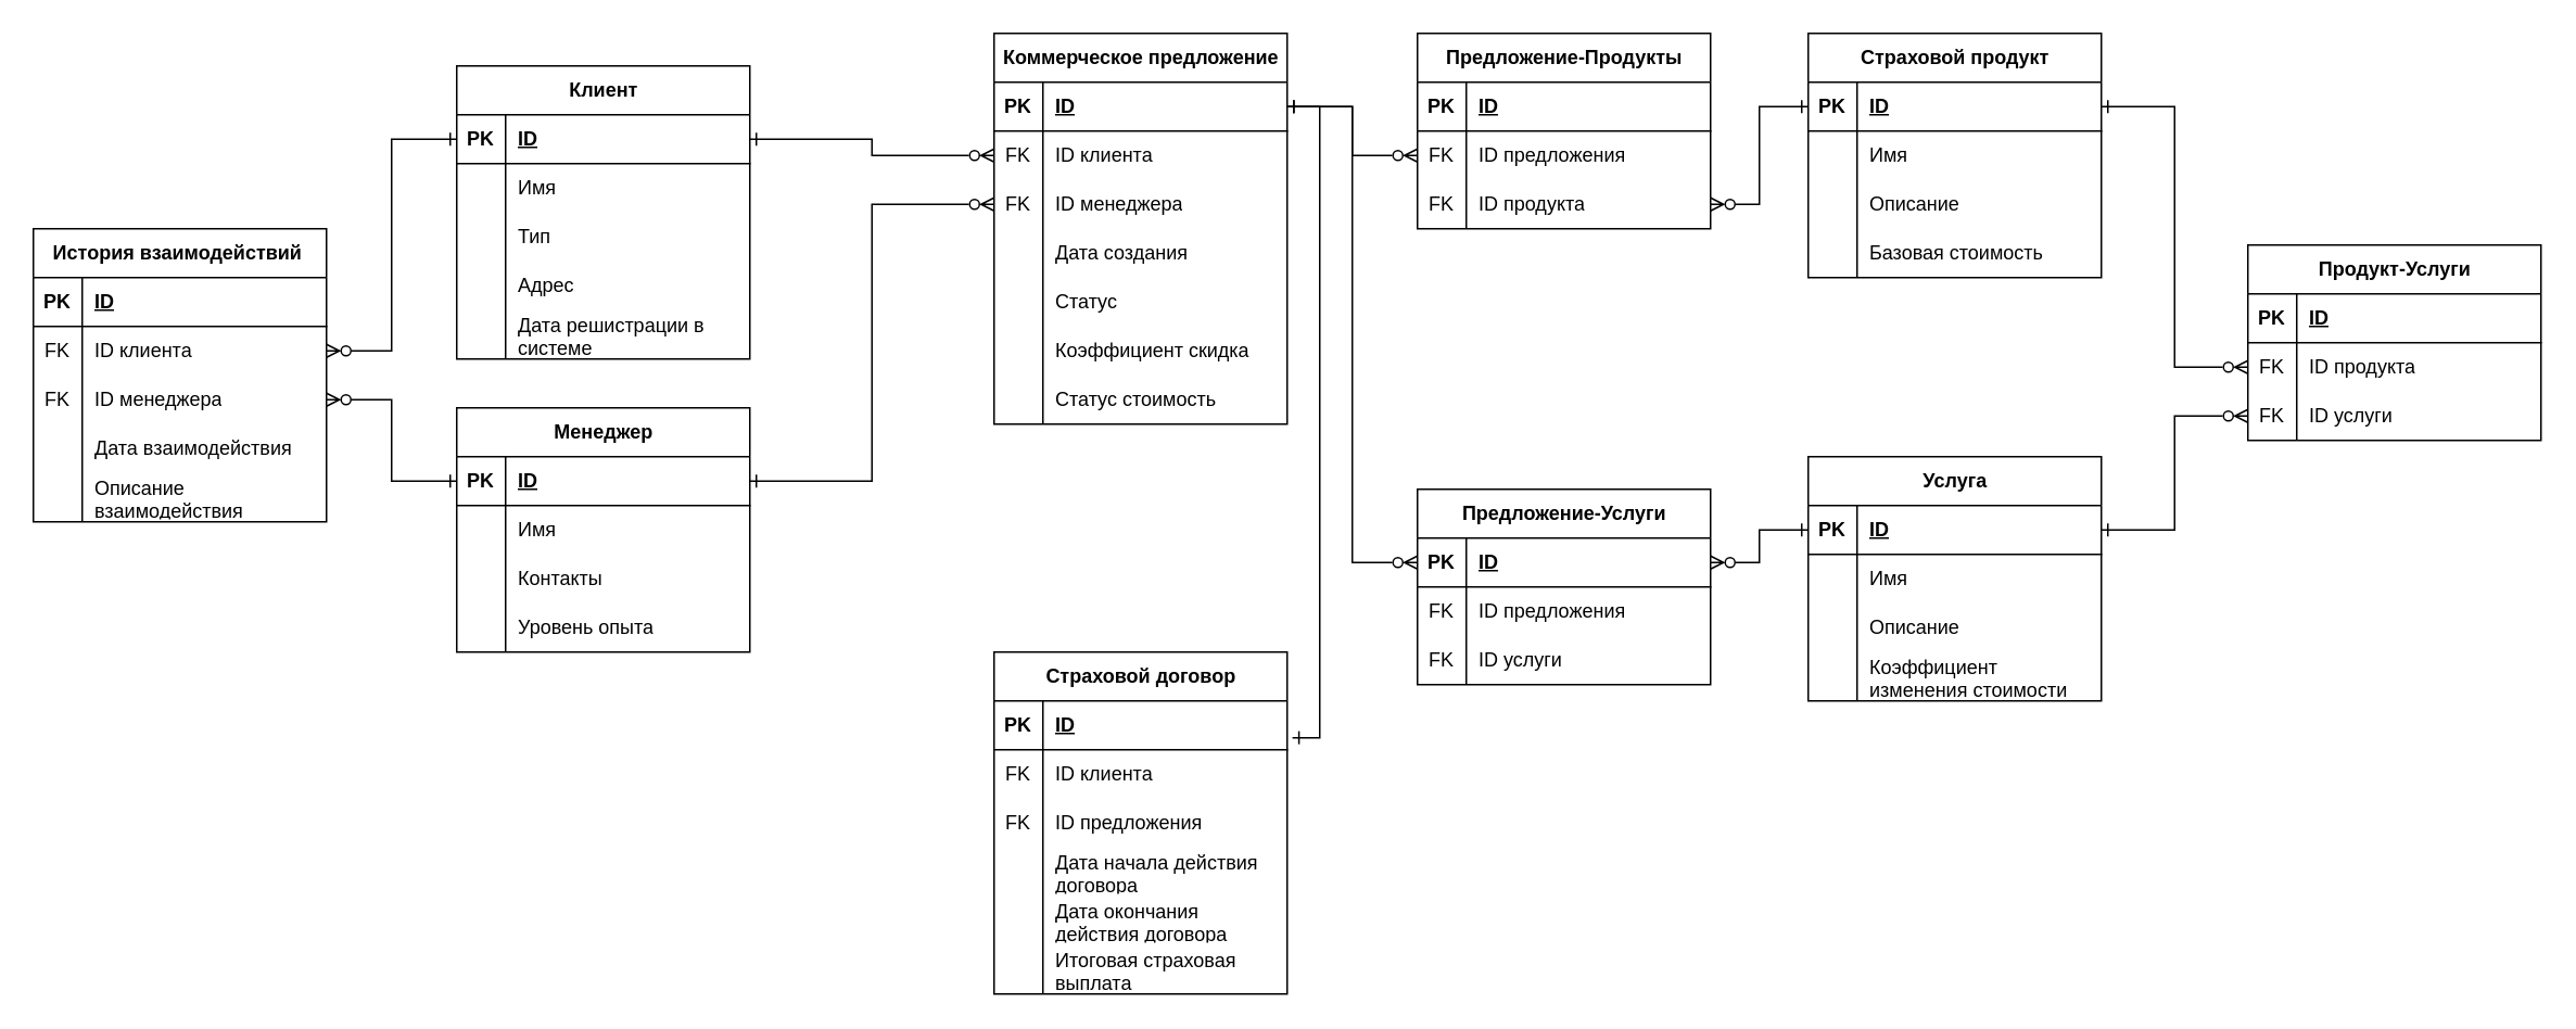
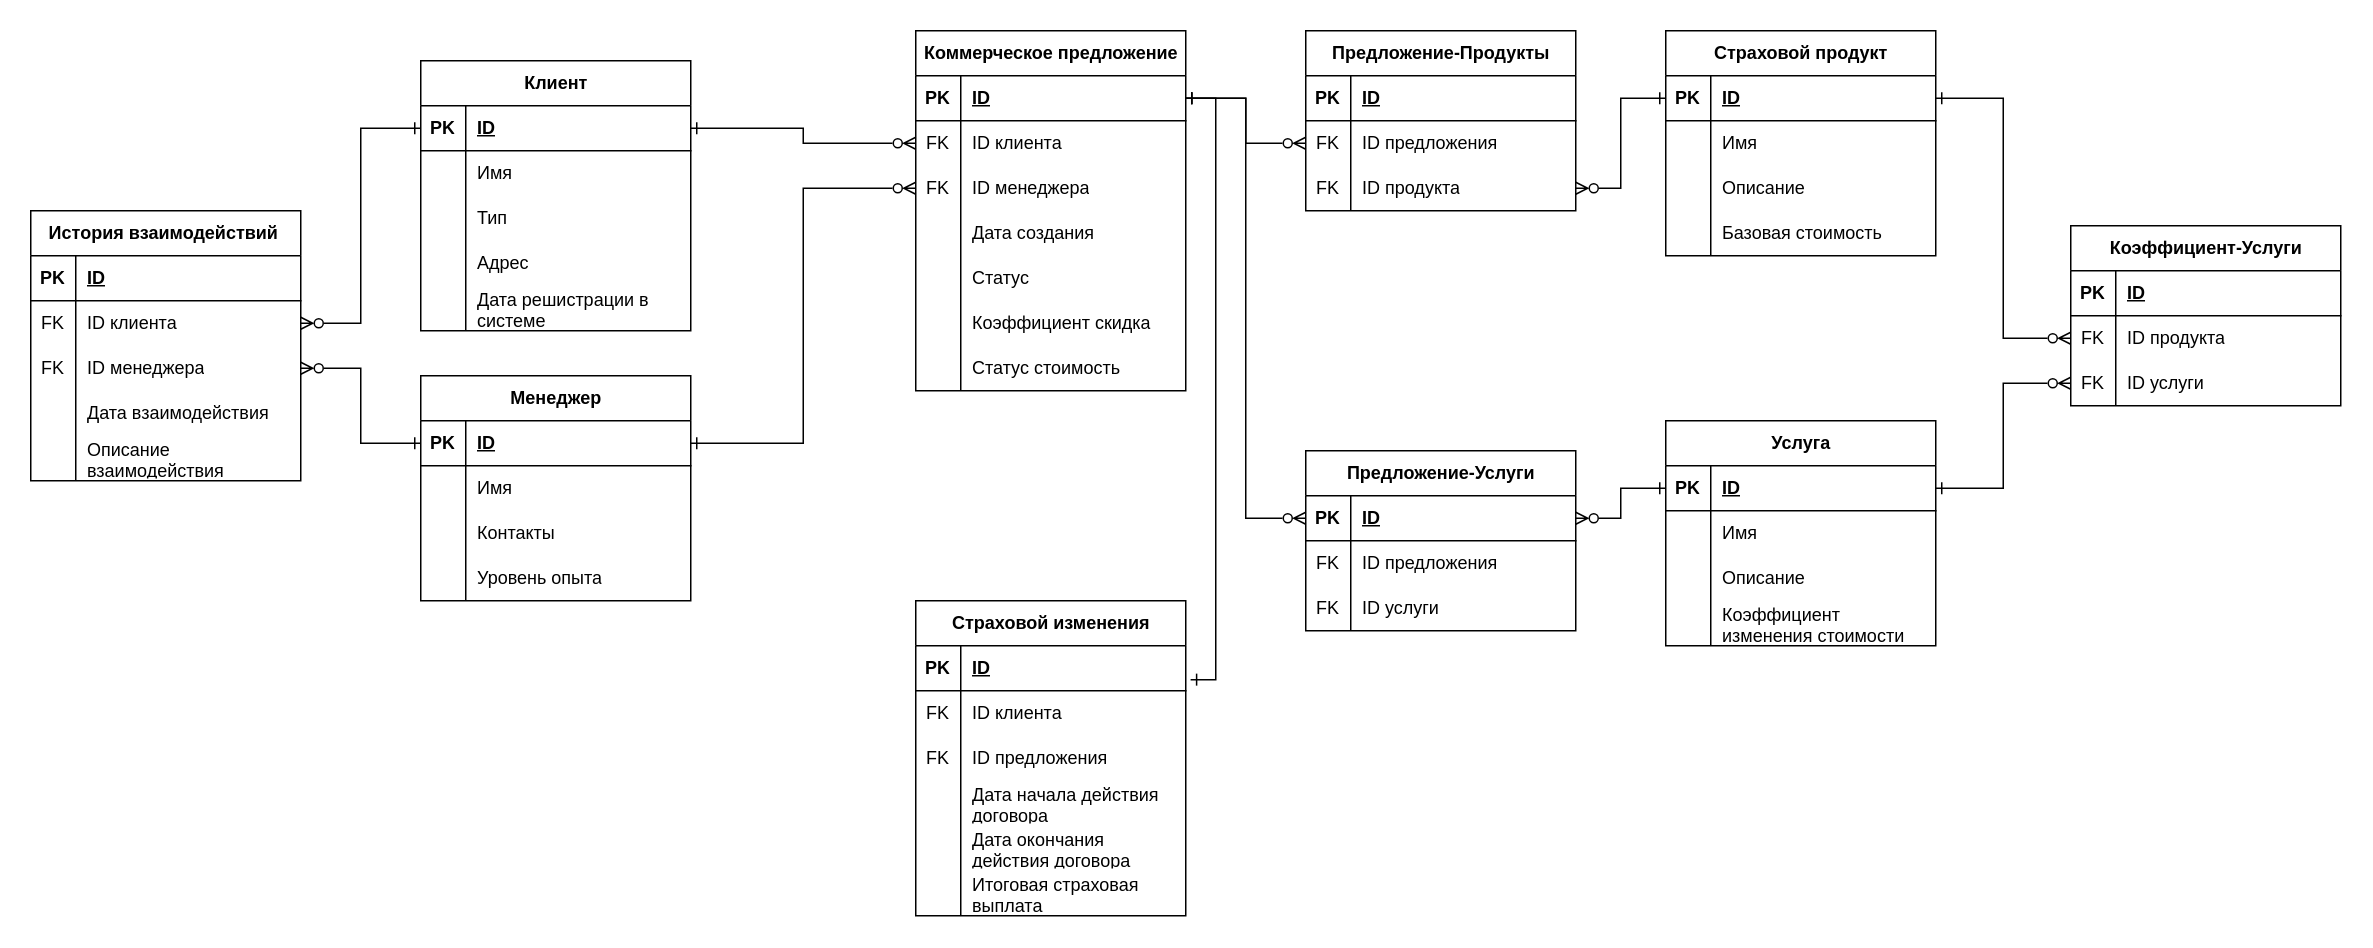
- <mxCell id="44" value="Продукт-Услуги" style="shape=table;startSize=30;container=1;collapsible=1;childLayout=tableLayout;fixedRows=1;rowLines=0;fontStyle=1;align=center;resizeLast=1;html=1;" vertex="1" parent="1"><mxGeometry x="1380" y="150" width="180" height="120" as="geometry" /></mxCell>
+ <mxCell id="44" value="Коэффициент-Услуги" style="shape=table;startSize=30;container=1;collapsible=1;childLayout=tableLayout;fixedRows=1;rowLines=0;fontStyle=1;align=center;resizeLast=1;html=1;" vertex="1" parent="1"><mxGeometry x="1380" y="150" width="180" height="120" as="geometry" /></mxCell>
- <mxCell id="109" value="Страховой договор" style="shape=table;startSize=30;container=1;collapsible=1;childLayout=tableLayout;fixedRows=1;rowLines=0;fontStyle=1;align=center;resizeLast=1;html=1;" vertex="1" parent="1"><mxGeometry x="610" y="400" width="180" height="210" as="geometry" /></mxCell>
+ <mxCell id="109" value="Страховой изменения" style="shape=table;startSize=30;container=1;collapsible=1;childLayout=tableLayout;fixedRows=1;rowLines=0;fontStyle=1;align=center;resizeLast=1;html=1;" vertex="1" parent="1"><mxGeometry x="610" y="400" width="180" height="210" as="geometry" /></mxCell>
